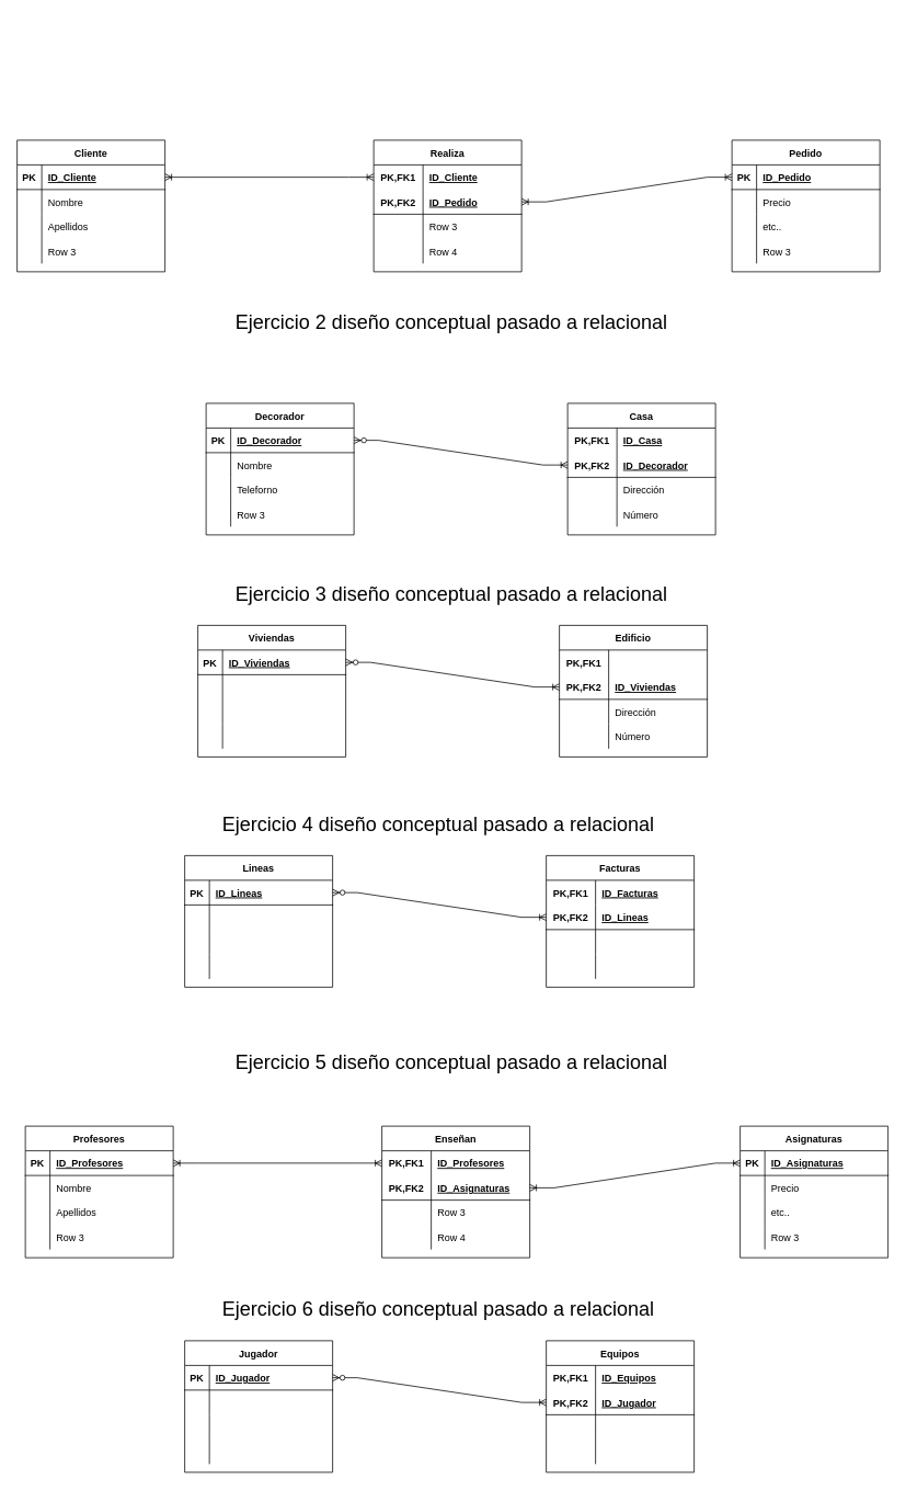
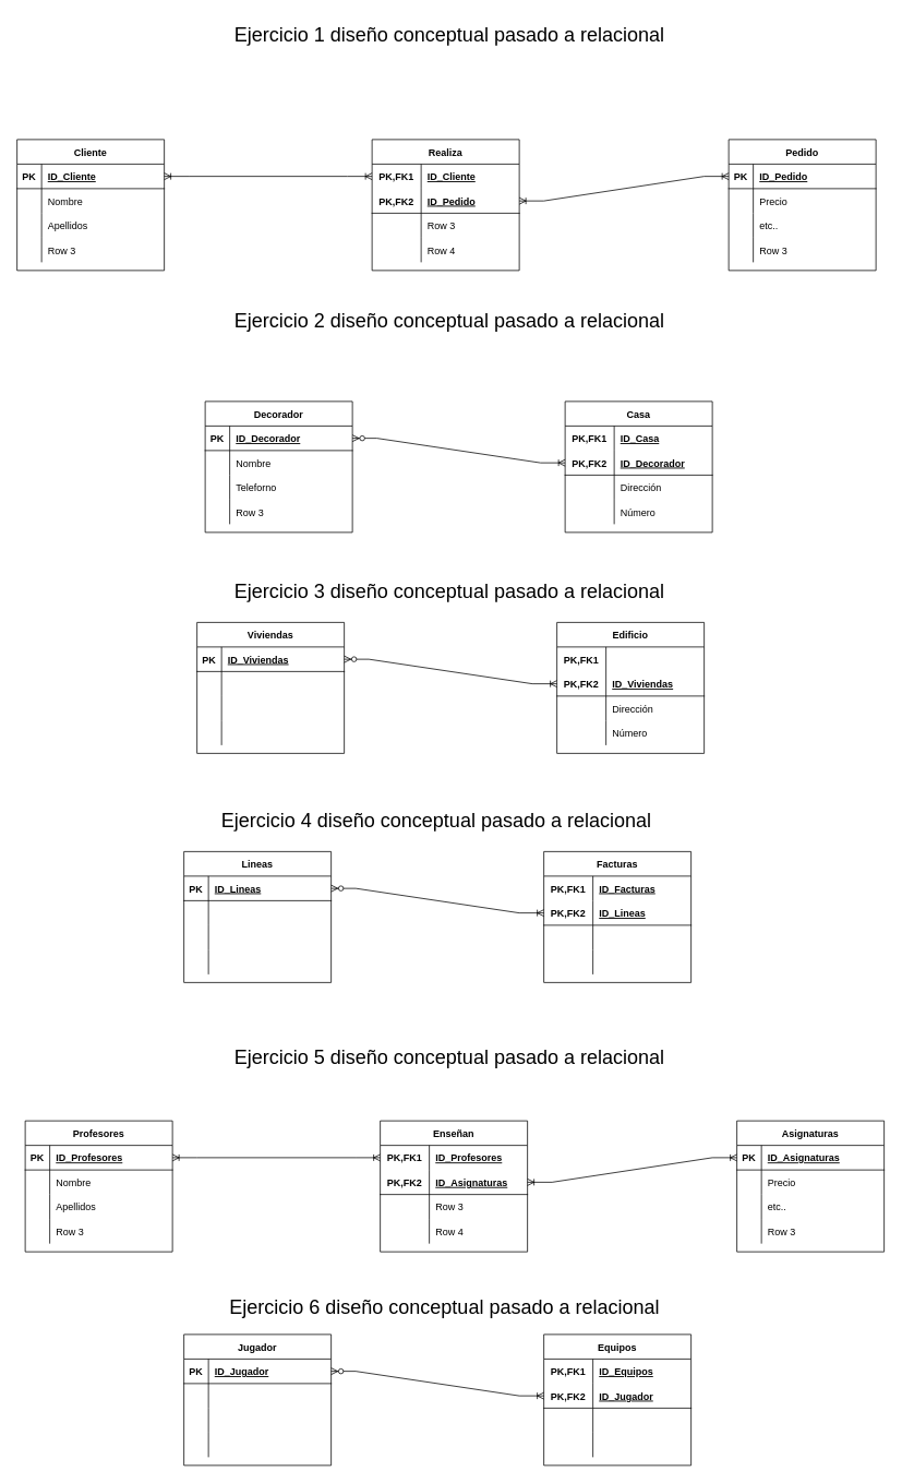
+ <mxCell id="43" value="Ejercicio 1 diseño conceptual pasado a relacional" style="text;strokeColor=none;fillColor=none;spacingLeft=4;spacingRight=4;overflow=hidden;rotatable=0;points=[[0,0.5],[1,0.5]];portConstraint=eastwest;fontSize=24;" parent="1" vertex="1"><mxGeometry x="280" y="20" width="600" height="30" as="geometry" /></mxCell>
- <mxCell id="169" value="Ejercicio 6 diseño conceptual pasado a relacional" style="text;strokeColor=none;fillColor=none;spacingLeft=4;spacingRight=4;overflow=hidden;rotatable=0;points=[[0,0.5],[1,0.5]];portConstraint=eastwest;fontSize=24;" vertex="1" parent="1"><mxGeometry x="264" y="1570" width="600" height="30" as="geometry" /></mxCell>
+ <mxCell id="169" value="Ejercicio 6 diseño conceptual pasado a relacional" style="text;strokeColor=none;fillColor=none;spacingLeft=4;spacingRight=4;overflow=hidden;rotatable=0;points=[[0,0.5],[1,0.5]];portConstraint=eastwest;fontSize=24;" vertex="1" parent="1"><mxGeometry x="274" y="1575" width="600" height="30" as="geometry" /></mxCell>
